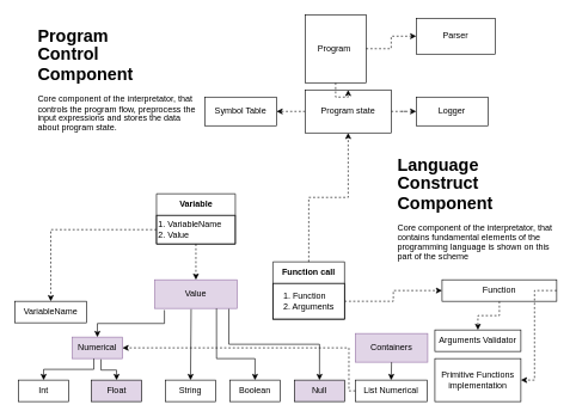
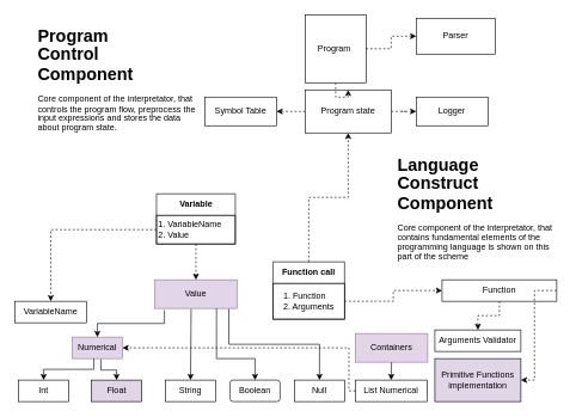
- <mxCell id="31" value="Primitive Functions implementation" style="rounded=0;whiteSpace=wrap;html=1;" vertex="1" parent="1"><mxGeometry x="606" y="500" width="120" height="60" as="geometry" /></mxCell>
+ <mxCell id="31" value="Primitive Functions implementation" style="rounded=0;whiteSpace=wrap;html=1;fillColor=#e1d5e7;" vertex="1" parent="1"><mxGeometry x="606" y="500" width="120" height="60" as="geometry" /></mxCell>
- <mxCell id="5" value="Boolean" style="rounded=0;whiteSpace=wrap;html=1;" vertex="1" parent="1"><mxGeometry x="320" y="530" width="70" height="30" as="geometry" /></mxCell>
+ <mxCell id="5" value="Boolean" style="whiteSpace=wrap;html=1;rounded=1;" vertex="1" parent="1"><mxGeometry x="320" y="530" width="70" height="30" as="geometry" /></mxCell>
- <mxCell id="6" value="Null" style="rounded=0;whiteSpace=wrap;html=1;fillColor=#e1d5e7;" vertex="1" parent="1"><mxGeometry x="410" y="530" width="70" height="30" as="geometry" /></mxCell>
+ <mxCell id="6" value="Null" style="rounded=0;whiteSpace=wrap;html=1;" vertex="1" parent="1"><mxGeometry x="410" y="530" width="70" height="30" as="geometry" /></mxCell>
